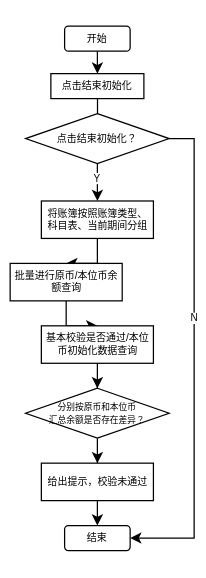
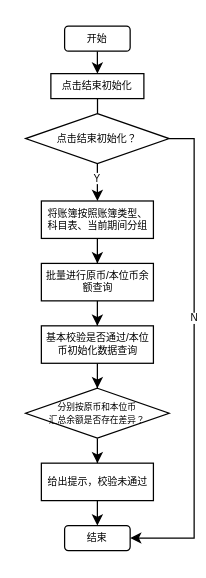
- <mxCell id="14" value="批量进行原币/本位币余额查询" style="rounded=0;html=1;fontSize=8;whiteSpace=wrap;glass=0;shadow=0;metaEdit=0;" vertex="1" parent="1"><mxGeometry x="7.63" y="210" width="89.75" height="30" as="geometry" /></mxCell>
+ <mxCell id="14" value="批量进行原币/本位币余额查询" style="rounded=0;html=1;fontSize=8;whiteSpace=wrap;glass=0;shadow=0;metaEdit=0;" vertex="1" parent="1"><mxGeometry x="32.63" y="210" width="89.75" height="30" as="geometry" /></mxCell>
